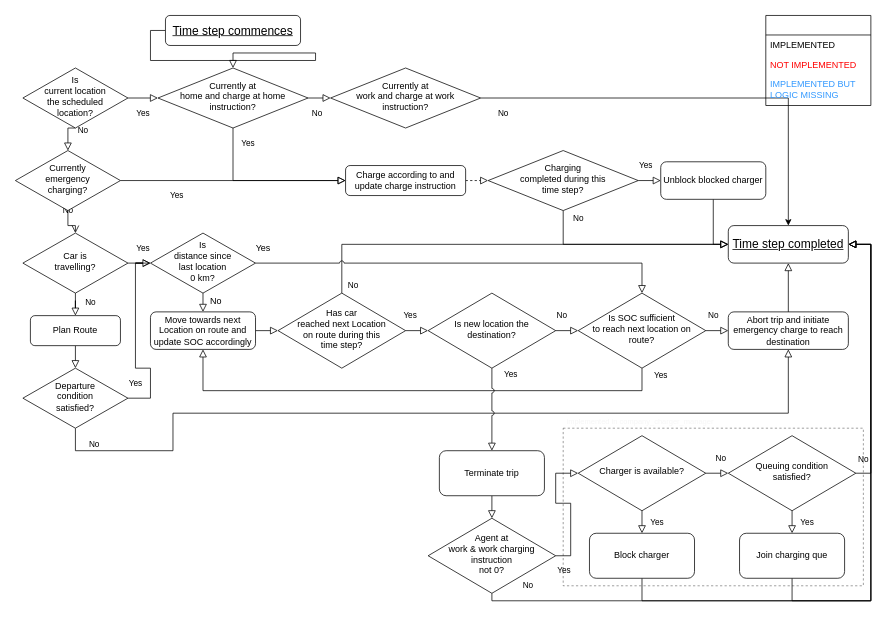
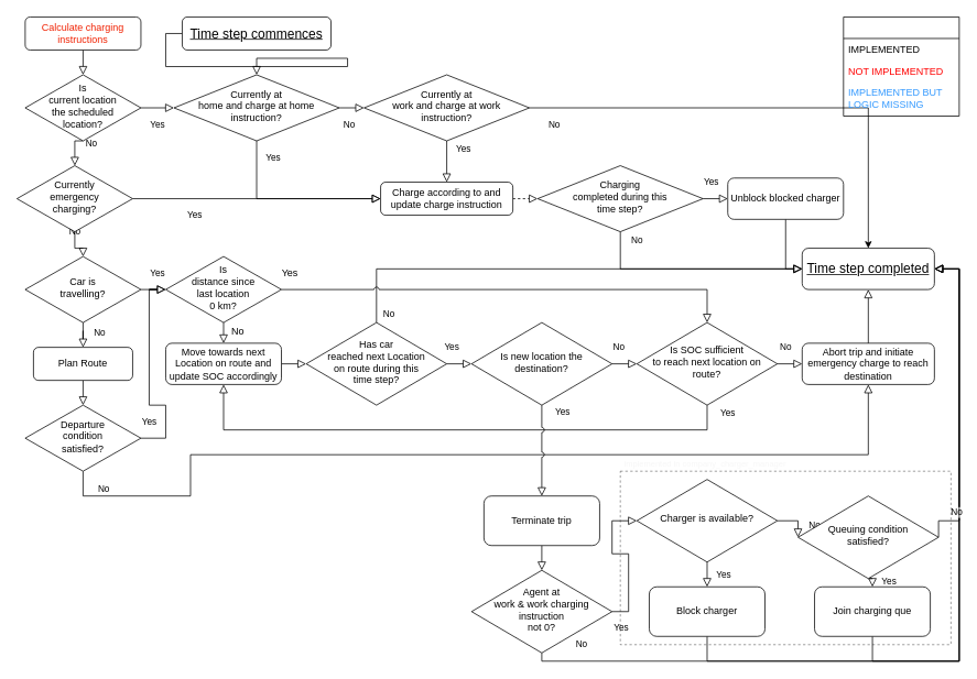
+ <mxCell id="59" value="Calculate charging instructions" style="rounded=1;whiteSpace=wrap;html=1;fontSize=12;glass=0;strokeWidth=1;shadow=0;fontColor=#F02000;" parent="1" vertex="1"><mxGeometry x="30" y="20" width="140" height="40" as="geometry" /></mxCell>
+ <mxCell id="58" style="edgeStyle=orthogonalEdgeStyle;rounded=0;jumpStyle=arc;orthogonalLoop=1;jettySize=auto;html=1;exitX=0.5;exitY=1;exitDx=0;exitDy=0;entryX=0.5;entryY=0;entryDx=0;entryDy=0;endArrow=block;endFill=0;endSize=8;fontColor=#F02000;" parent="1" source="59" target="22" edge="1"><mxGeometry relative="1" as="geometry" /></mxCell>
+ <mxCell id="35" value="Yes" style="edgeStyle=orthogonalEdgeStyle;rounded=0;orthogonalLoop=1;jettySize=auto;html=1;exitX=0.5;exitY=1;exitDx=0;exitDy=0;entryX=0.5;entryY=0;entryDx=0;entryDy=0;endArrow=block;endFill=0;endSize=8;" parent="1" source="37" target="39" edge="1"><mxGeometry x="-0.6" y="20" relative="1" as="geometry"><mxPoint as="offset" /></mxGeometry></mxCell>
- <mxCell id="4" value="No" style="rounded=0;html=1;jettySize=auto;orthogonalLoop=1;fontSize=11;endArrow=open;endFill=0;endSize=8;strokeWidth=1;shadow=0;labelBackgroundColor=none;edgeStyle=orthogonalEdgeStyle;" parent="1" source="6" target="9" edge="1"><mxGeometry y="20" relative="1" as="geometry"><mxPoint as="offset" /></mxGeometry></mxCell>
+ <mxCell id="4" value="No" style="rounded=0;html=1;jettySize=auto;orthogonalLoop=1;fontSize=11;endArrow=block;endFill=0;endSize=8;strokeWidth=1;shadow=0;labelBackgroundColor=none;edgeStyle=orthogonalEdgeStyle;" parent="1" source="6" target="9" edge="1"><mxGeometry y="20" relative="1" as="geometry"><mxPoint as="offset" /></mxGeometry></mxCell>
- <mxCell id="8" value="Yes" style="edgeStyle=orthogonalEdgeStyle;rounded=0;html=1;jettySize=auto;orthogonalLoop=1;fontSize=11;endArrow=open;endFill=0;endSize=8;strokeWidth=1;shadow=0;labelBackgroundColor=none;entryX=0;entryY=0.5;entryDx=0;entryDy=0;" parent="1" source="9" target="66" edge="1"><mxGeometry x="0.6" y="20" relative="1" as="geometry"><mxPoint as="offset" /><mxPoint x="200" y="360" as="targetPoint" /></mxGeometry></mxCell>
+ <mxCell id="8" value="Yes" style="edgeStyle=orthogonalEdgeStyle;rounded=0;html=1;jettySize=auto;orthogonalLoop=1;fontSize=11;endArrow=block;endFill=0;endSize=8;strokeWidth=1;shadow=0;labelBackgroundColor=none;entryX=0;entryY=0.5;entryDx=0;entryDy=0;" parent="1" source="9" target="66" edge="1"><mxGeometry x="0.6" y="20" relative="1" as="geometry"><mxPoint as="offset" /><mxPoint x="200" y="360" as="targetPoint" /></mxGeometry></mxCell>
- <mxCell id="50" value="Queuing condition&lt;br&gt;satisfied?" style="rhombus;whiteSpace=wrap;html=1;shadow=0;fontFamily=Helvetica;fontSize=12;align=center;strokeWidth=1;spacing=6;spacingTop=-4;" parent="1" vertex="1"><mxGeometry x="970" y="580" width="170" height="100" as="geometry" /></mxCell>
+ <mxCell id="50" value="Queuing condition&lt;br&gt;satisfied?" style="rhombus;whiteSpace=wrap;html=1;shadow=0;fontFamily=Helvetica;fontSize=12;align=center;strokeWidth=1;spacing=6;spacingTop=-4;" parent="1" vertex="1"><mxGeometry x="965" y="600" width="170" height="100" as="geometry" /></mxCell>
